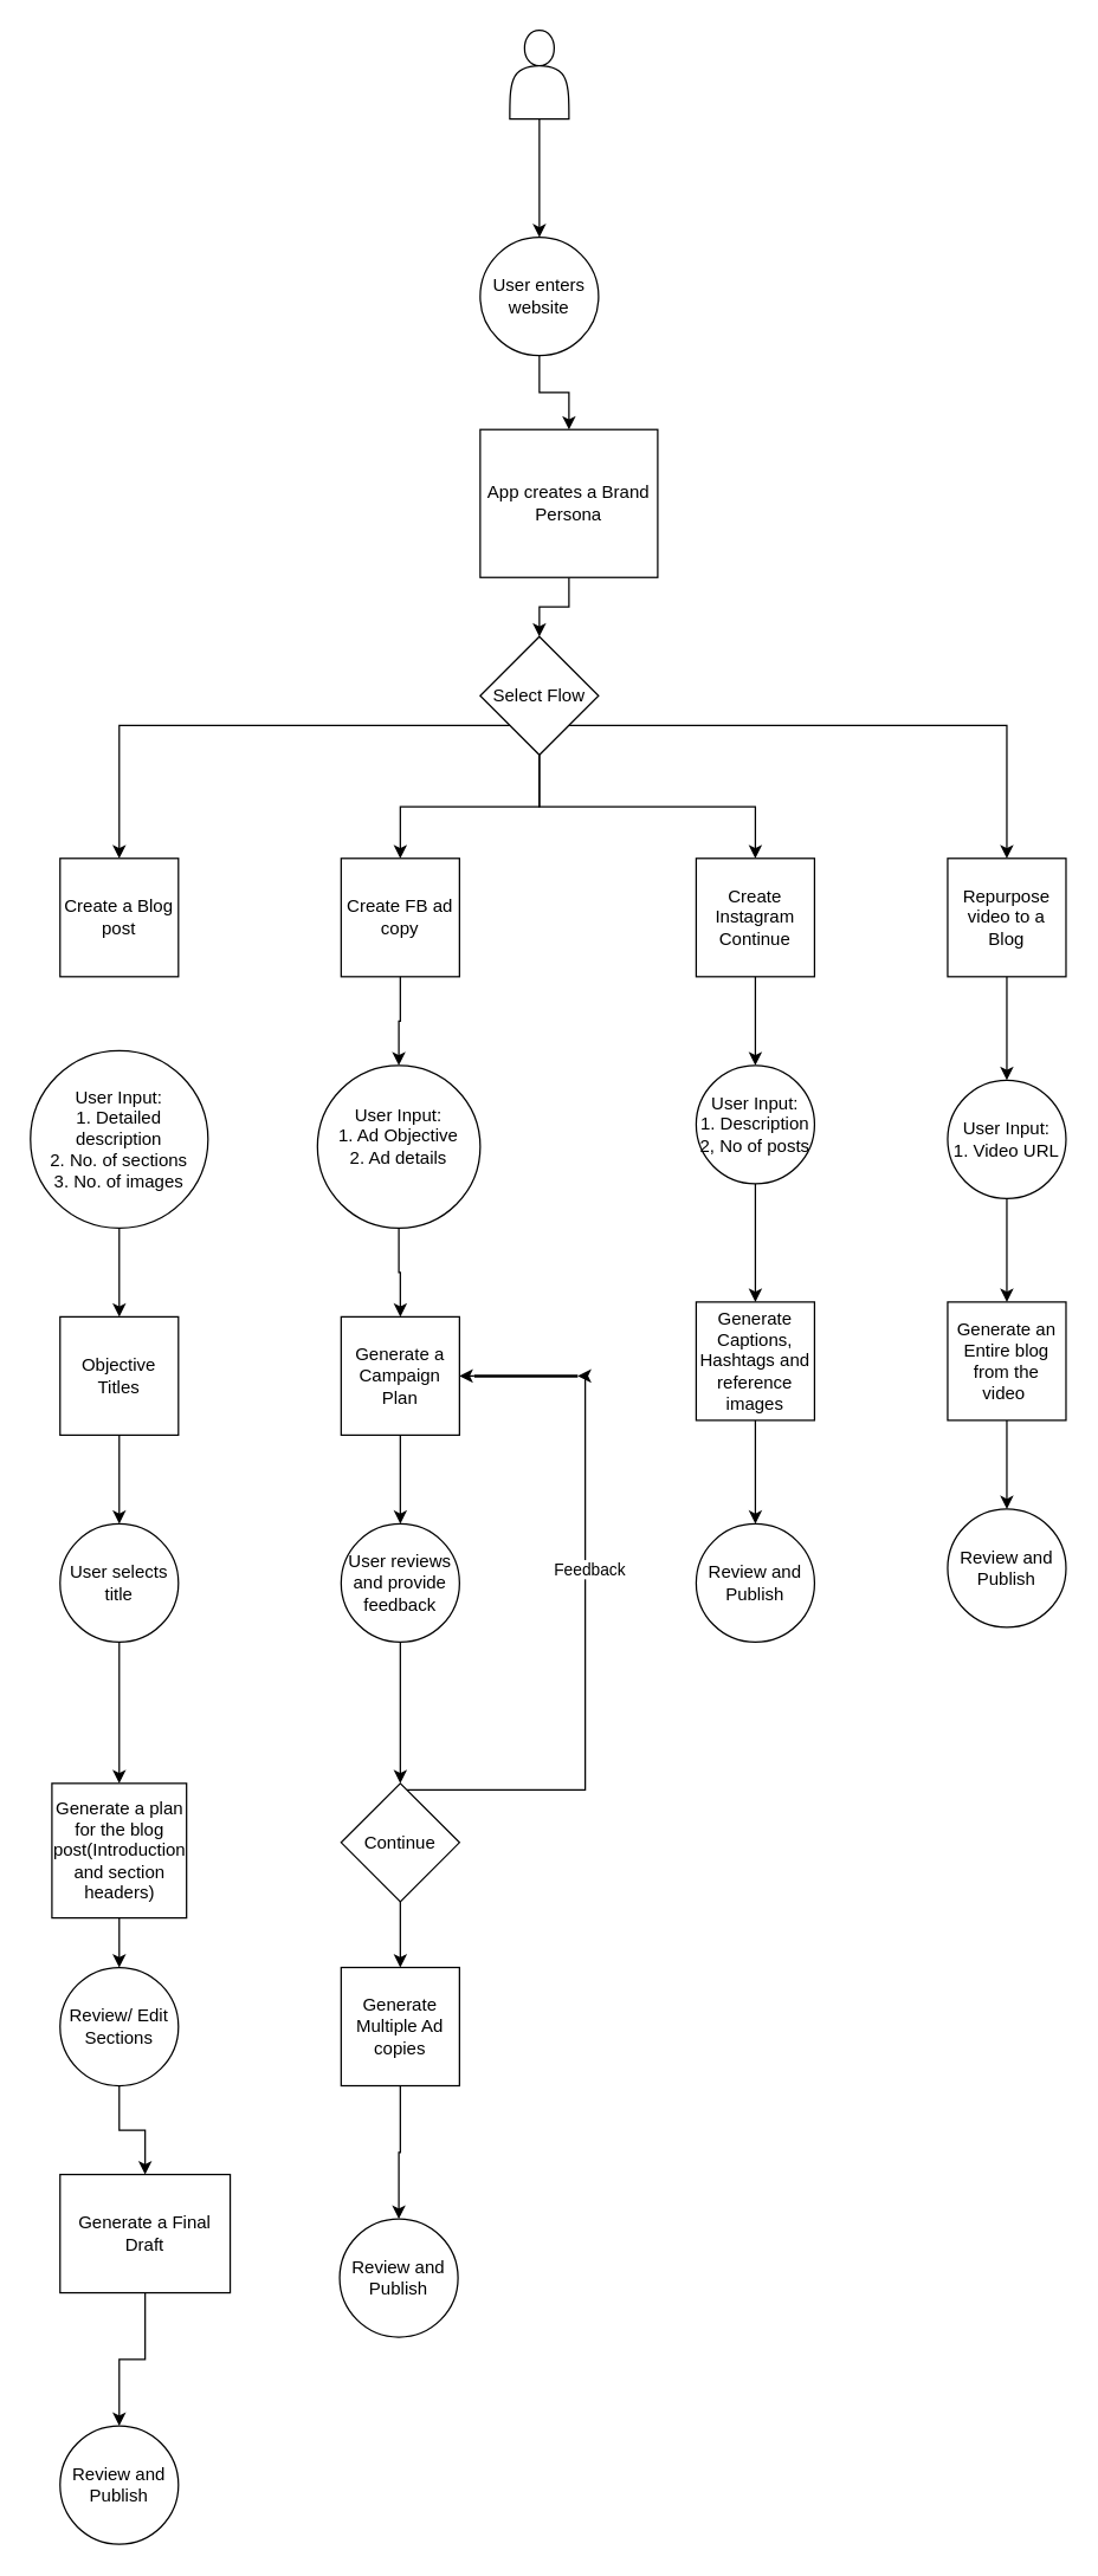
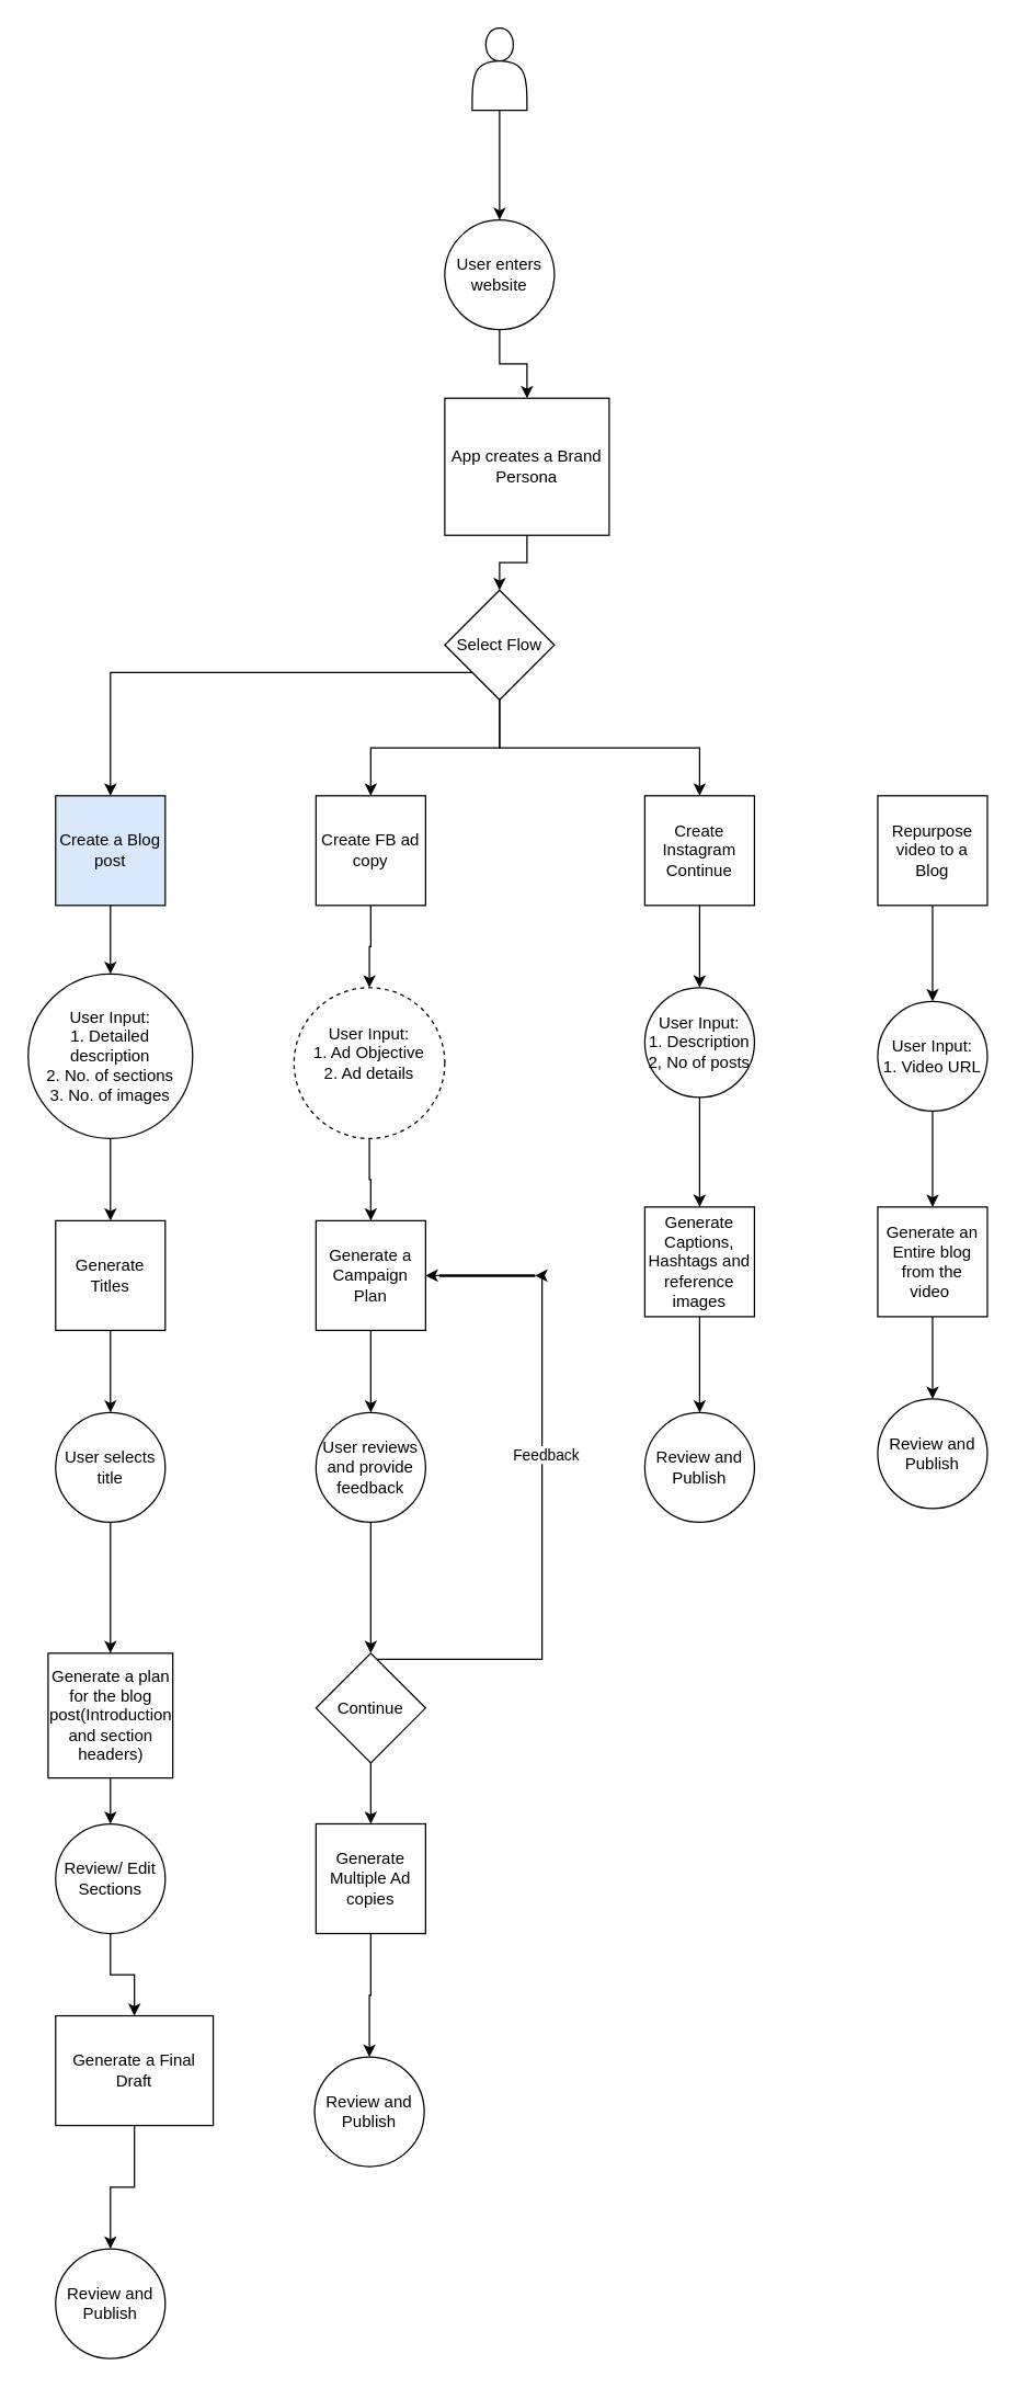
- <mxCell id="11" style="edgeStyle=orthogonalEdgeStyle;rounded=0;orthogonalLoop=1;jettySize=auto;html=1;exitX=1;exitY=1;exitDx=0;exitDy=0;entryX=0.5;entryY=0;entryDx=0;entryDy=0;" edge="1" parent="1" source="12" target="20"><mxGeometry relative="1" as="geometry" /></mxCell>
- <mxCell id="14" value="Create a Blog post" style="whiteSpace=wrap;html=1;aspect=fixed;" vertex="1" parent="1"><mxGeometry x="40" y="580" width="80" height="80" as="geometry" /></mxCell>
+ <mxCell id="14" value="Create a Blog post" style="whiteSpace=wrap;html=1;aspect=fixed;fillColor=#dae8fc;" vertex="1" parent="1"><mxGeometry x="40" y="580" width="80" height="80" as="geometry" /></mxCell>
+ <mxCell id="13" style="edgeStyle=orthogonalEdgeStyle;rounded=0;orthogonalLoop=1;jettySize=auto;html=1;exitX=0.5;exitY=1;exitDx=0;exitDy=0;" edge="1" parent="1" source="14" target="22"><mxGeometry relative="1" as="geometry"><mxPoint x="80" y="720" as="targetPoint" /></mxGeometry></mxCell>
- <mxCell id="35" value="User Input:&lt;div&gt;1. Ad Objective&lt;/div&gt;&lt;div&gt;2. Ad details&lt;/div&gt;&lt;div&gt;&lt;br&gt;&lt;/div&gt;" style="ellipse;whiteSpace=wrap;html=1;aspect=fixed;" vertex="1" parent="1"><mxGeometry x="214" y="720" width="110" height="110" as="geometry" /></mxCell>
+ <mxCell id="35" value="User Input:&lt;div&gt;1. Ad Objective&lt;/div&gt;&lt;div&gt;2. Ad details&lt;/div&gt;&lt;div&gt;&lt;br&gt;&lt;/div&gt;" style="ellipse;whiteSpace=wrap;html=1;aspect=fixed;dashed=1;" vertex="1" parent="1"><mxGeometry x="214" y="720" width="110" height="110" as="geometry" /></mxCell>
- <mxCell id="24" value="Objective Titles" style="whiteSpace=wrap;html=1;aspect=fixed;" vertex="1" parent="1"><mxGeometry x="40" y="890" width="80" height="80" as="geometry" /></mxCell>
+ <mxCell id="24" value="Generate Titles" style="whiteSpace=wrap;html=1;aspect=fixed;" vertex="1" parent="1"><mxGeometry x="40" y="890" width="80" height="80" as="geometry" /></mxCell>
